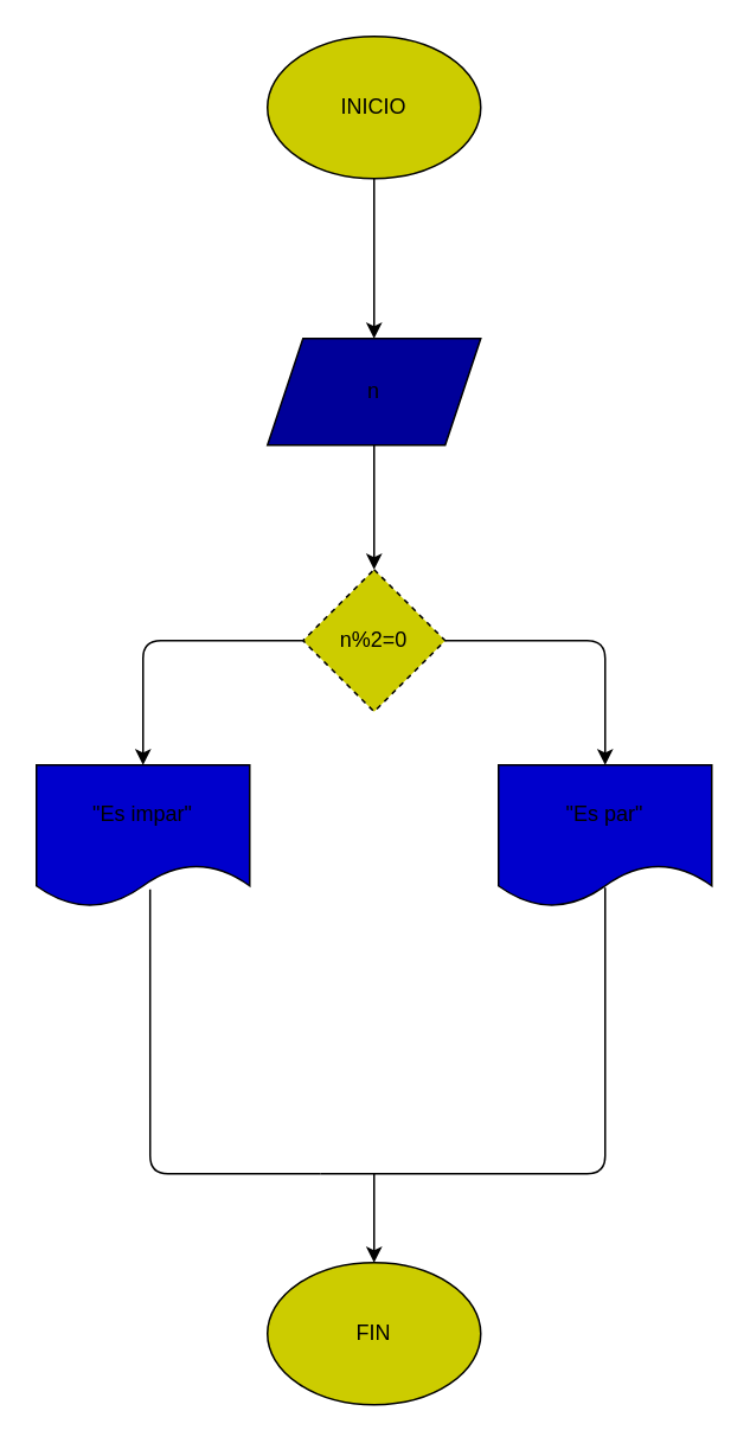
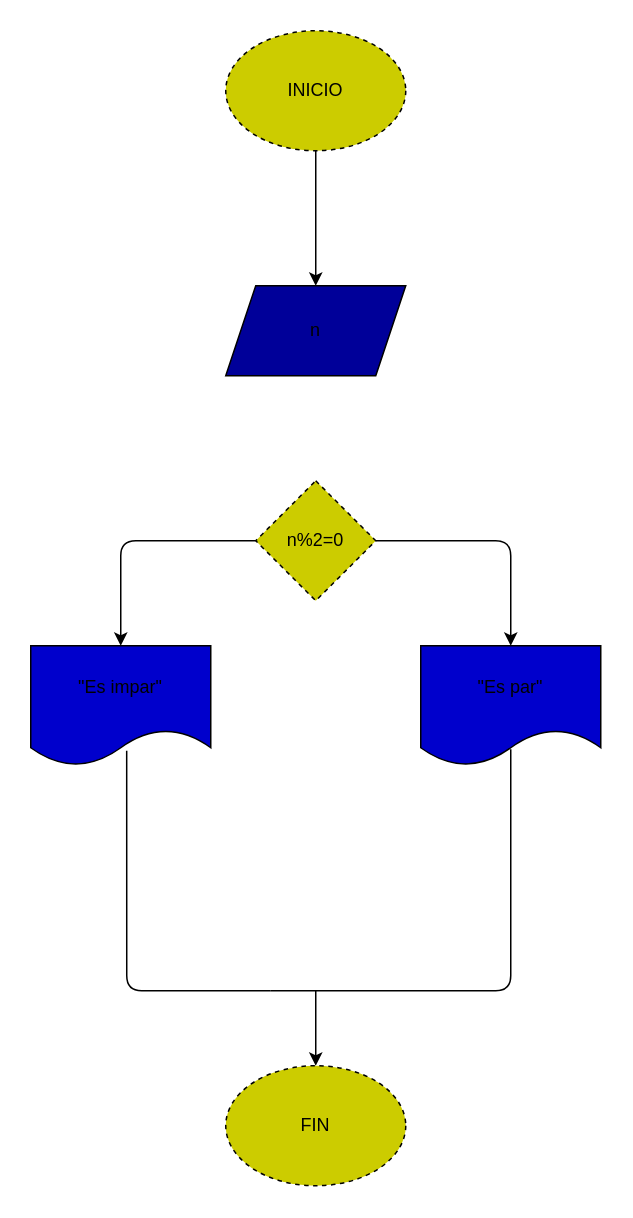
- <mxCell id="3" value="INICIO" style="ellipse;whiteSpace=wrap;html=1;fillColor=#CCCC00;" vertex="1" parent="1"><mxGeometry x="150" y="20" width="120" height="80" as="geometry" /></mxCell>
+ <mxCell id="3" value="INICIO" style="ellipse;whiteSpace=wrap;html=1;fillColor=#CCCC00;dashed=1;" vertex="1" parent="1"><mxGeometry x="150" y="20" width="120" height="80" as="geometry" /></mxCell>
- <mxCell id="4" value="" style="edgeStyle=none;html=1;" edge="1" parent="1" source="5" target="8"><mxGeometry relative="1" as="geometry" /></mxCell>
- <mxCell id="14" value="FIN" style="ellipse;whiteSpace=wrap;html=1;fillColor=#CCCC00;" vertex="1" parent="1"><mxGeometry x="150" y="710" width="120" height="80" as="geometry" /></mxCell>
+ <mxCell id="14" value="FIN" style="ellipse;whiteSpace=wrap;html=1;fillColor=#CCCC00;dashed=1;" vertex="1" parent="1"><mxGeometry x="150" y="710" width="120" height="80" as="geometry" /></mxCell>
